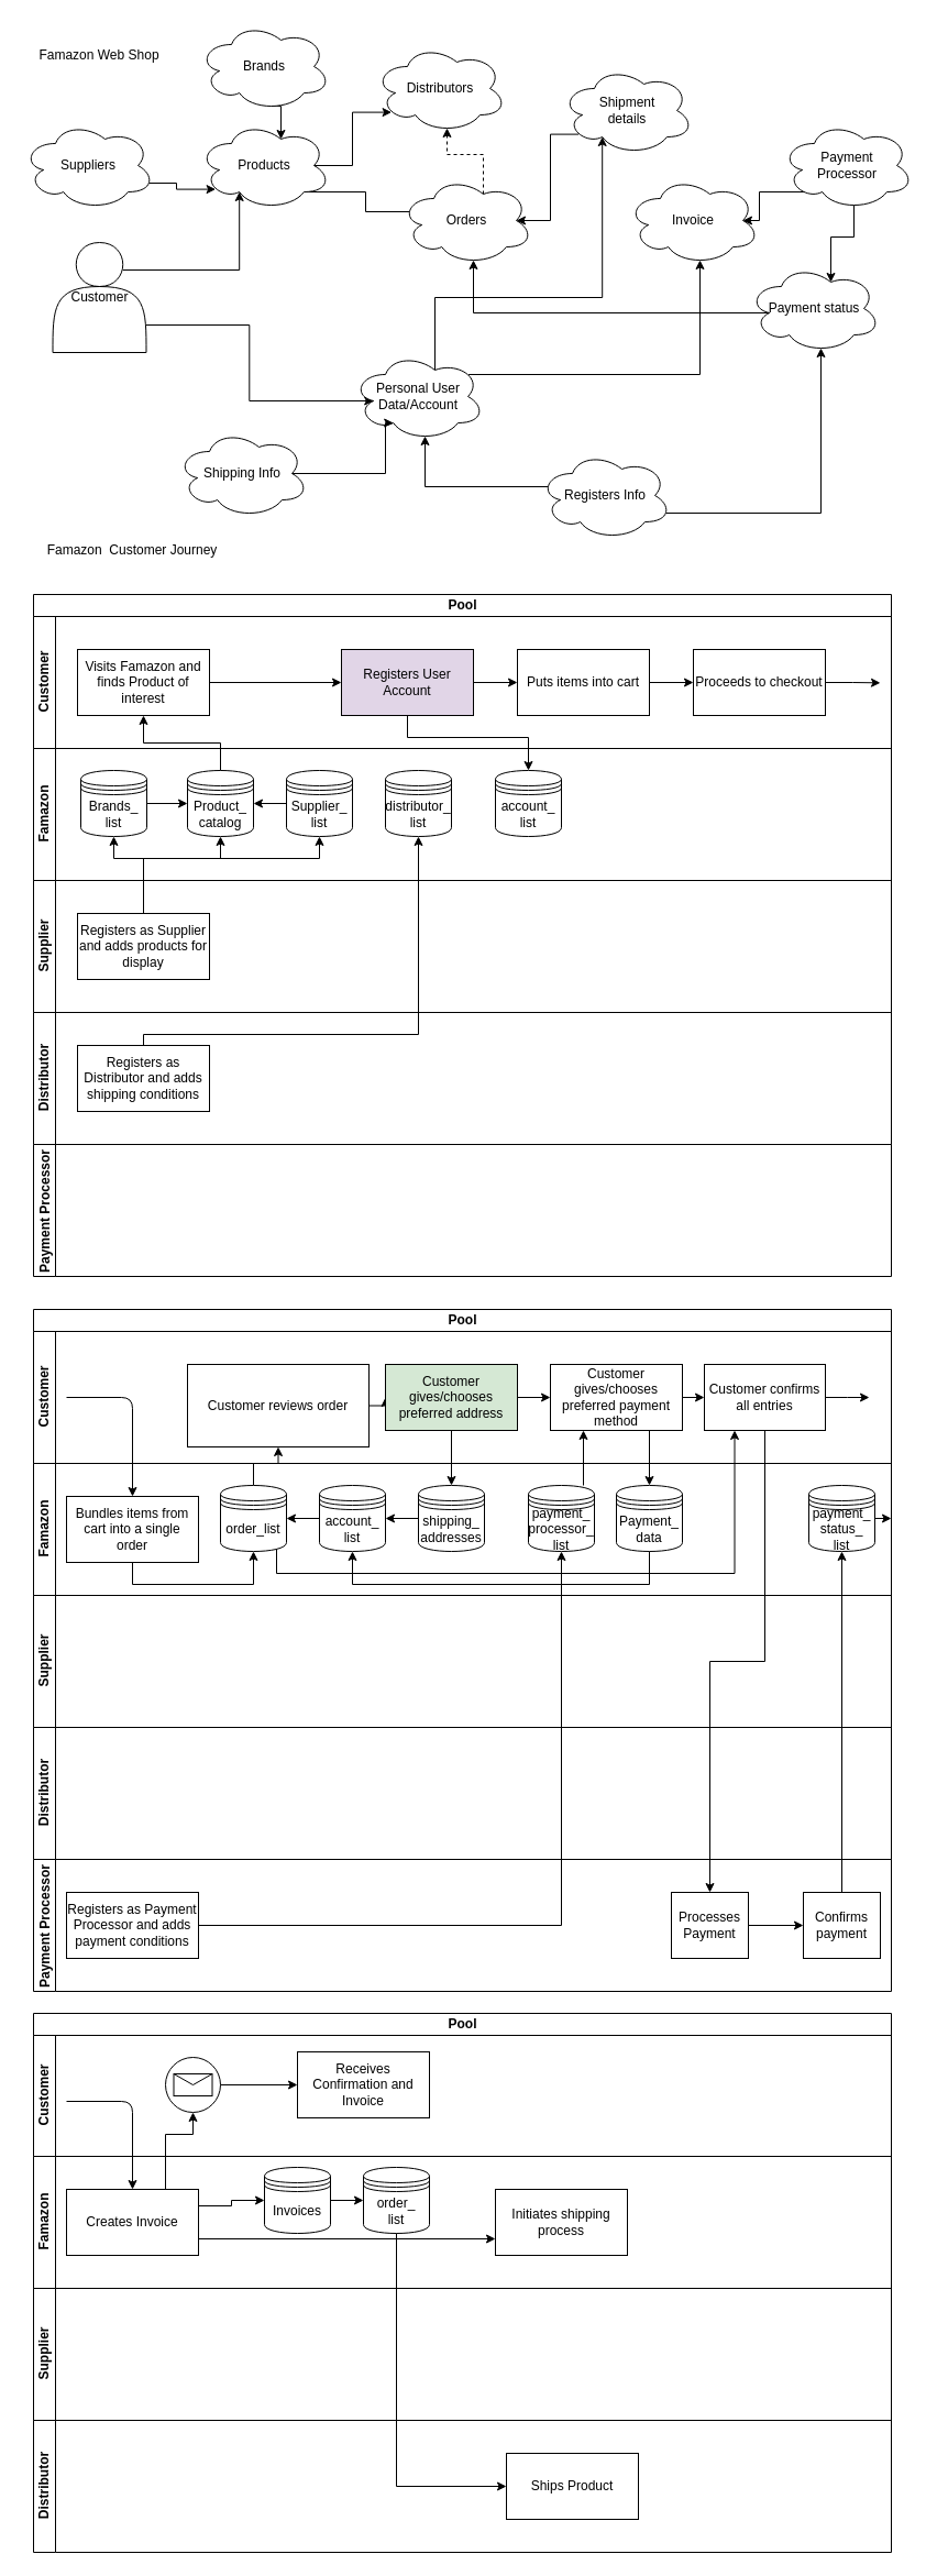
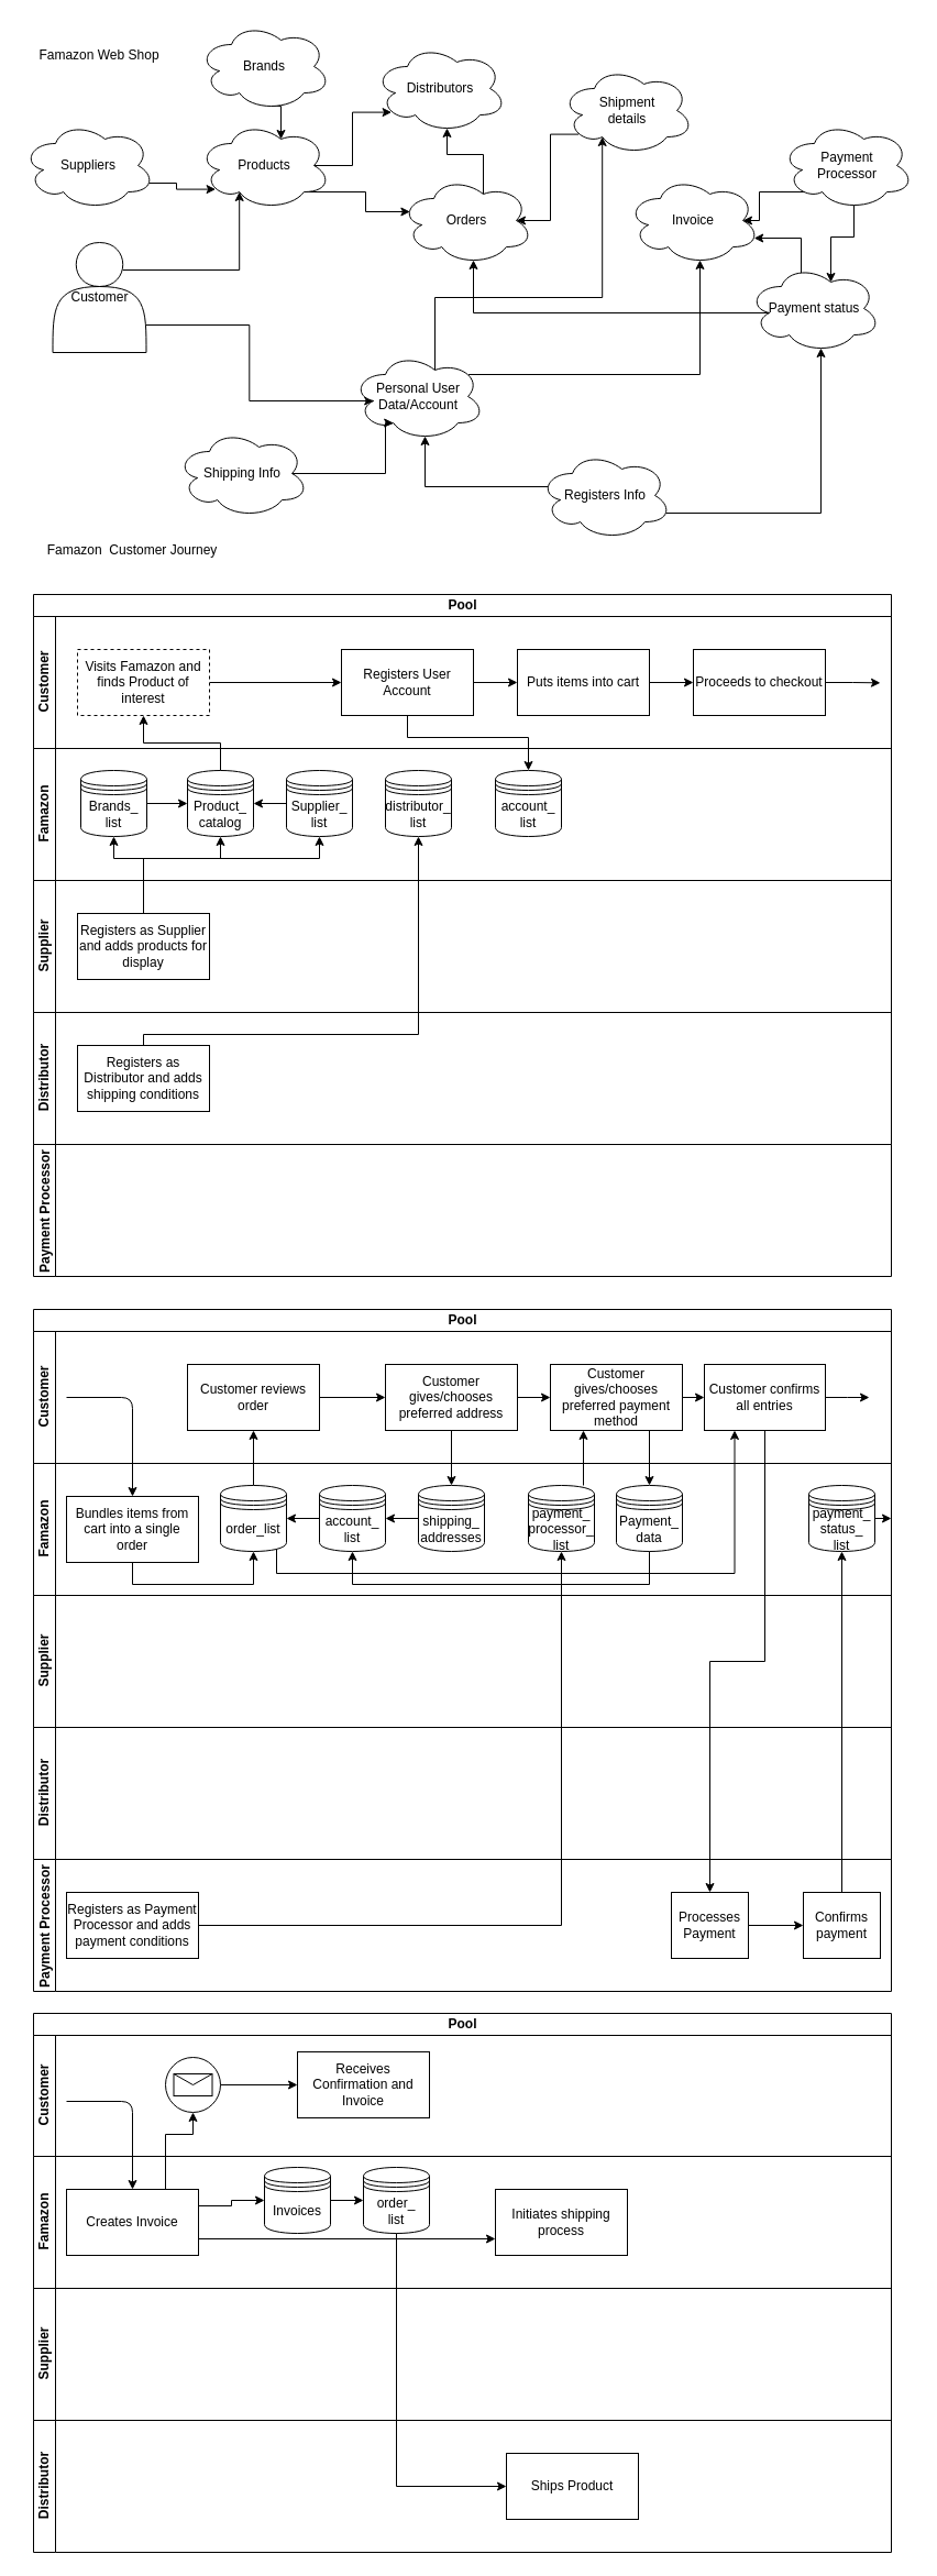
- <mxCell id="22" style="edgeStyle=orthogonalEdgeStyle;rounded=0;orthogonalLoop=1;jettySize=auto;html=1;exitX=0.625;exitY=0.2;exitDx=0;exitDy=0;exitPerimeter=0;entryX=0.55;entryY=0.95;entryDx=0;entryDy=0;entryPerimeter=0;dashed=1;" edge="1" parent="1" source="23" target="18"><mxGeometry relative="1" as="geometry" /></mxCell>
+ <mxCell id="22" style="edgeStyle=orthogonalEdgeStyle;rounded=0;orthogonalLoop=1;jettySize=auto;html=1;exitX=0.625;exitY=0.2;exitDx=0;exitDy=0;exitPerimeter=0;entryX=0.55;entryY=0.95;entryDx=0;entryDy=0;entryPerimeter=0;" edge="1" parent="1" source="23" target="18"><mxGeometry relative="1" as="geometry" /></mxCell>
- <mxCell id="9" style="edgeStyle=orthogonalEdgeStyle;rounded=0;orthogonalLoop=1;jettySize=auto;html=1;exitX=0.8;exitY=0.8;exitDx=0;exitDy=0;exitPerimeter=0;entryX=0.07;entryY=0.4;entryDx=0;entryDy=0;entryPerimeter=0;endArrow=none;" edge="1" parent="1" source="10" target="23"><mxGeometry relative="1" as="geometry" /></mxCell>
+ <mxCell id="9" style="edgeStyle=orthogonalEdgeStyle;rounded=0;orthogonalLoop=1;jettySize=auto;html=1;exitX=0.8;exitY=0.8;exitDx=0;exitDy=0;exitPerimeter=0;entryX=0.07;entryY=0.4;entryDx=0;entryDy=0;entryPerimeter=0;" edge="1" parent="1" source="10" target="23"><mxGeometry relative="1" as="geometry" /></mxCell>
+ <mxCell id="118" style="edgeStyle=orthogonalEdgeStyle;rounded=0;orthogonalLoop=1;jettySize=auto;html=1;exitX=0.4;exitY=0.1;exitDx=0;exitDy=0;exitPerimeter=0;entryX=0.96;entryY=0.7;entryDx=0;entryDy=0;entryPerimeter=0;" edge="1" parent="1" source="120" target="17"><mxGeometry relative="1" as="geometry"><Array as="points"><mxPoint x="728" y="216" /></Array></mxGeometry></mxCell>
- <mxCell id="34" value="Visits Famazon and finds Product of interest" style="rounded=0;whiteSpace=wrap;html=1;" vertex="1" parent="32"><mxGeometry x="40" y="30" width="120" height="60" as="geometry" /></mxCell>
+ <mxCell id="34" value="Visits Famazon and finds Product of interest" style="rounded=0;whiteSpace=wrap;html=1;dashed=1;" vertex="1" parent="32"><mxGeometry x="40" y="30" width="120" height="60" as="geometry" /></mxCell>
- <mxCell id="36" value="Registers User Account" style="rounded=0;whiteSpace=wrap;html=1;fillColor=#e1d5e7;" vertex="1" parent="32"><mxGeometry x="280" y="30" width="120" height="60" as="geometry" /></mxCell>
+ <mxCell id="36" value="Registers User Account" style="rounded=0;whiteSpace=wrap;html=1;" vertex="1" parent="32"><mxGeometry x="280" y="30" width="120" height="60" as="geometry" /></mxCell>
- <mxCell id="65" value="Customer gives/chooses preferred address" style="rounded=0;whiteSpace=wrap;html=1;fillColor=#d5e8d4;" vertex="1" parent="60"><mxGeometry x="320" y="30" width="120" height="60" as="geometry" /></mxCell>
+ <mxCell id="65" value="Customer gives/chooses preferred address" style="rounded=0;whiteSpace=wrap;html=1;" vertex="1" parent="60"><mxGeometry x="320" y="30" width="120" height="60" as="geometry" /></mxCell>
- <mxCell id="63" value="Customer reviews order" style="rounded=0;whiteSpace=wrap;html=1;" vertex="1" parent="60"><mxGeometry x="140" y="30" width="165" height="75" as="geometry" /></mxCell>
+ <mxCell id="63" value="Customer reviews order" style="rounded=0;whiteSpace=wrap;html=1;" vertex="1" parent="60"><mxGeometry x="140" y="30" width="120" height="60" as="geometry" /></mxCell>
